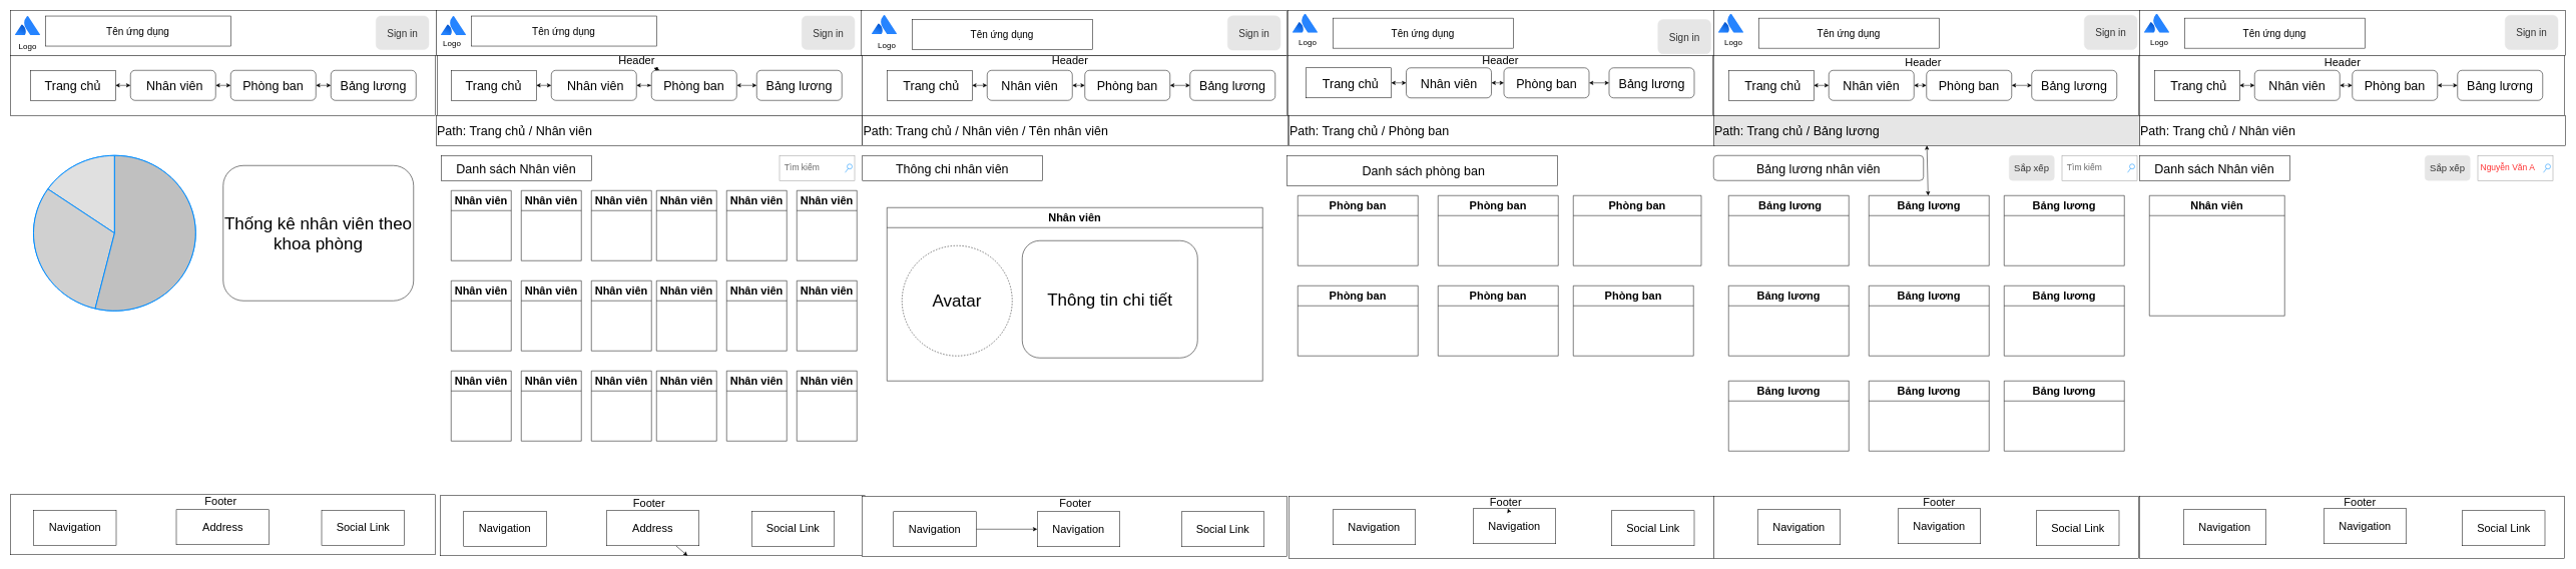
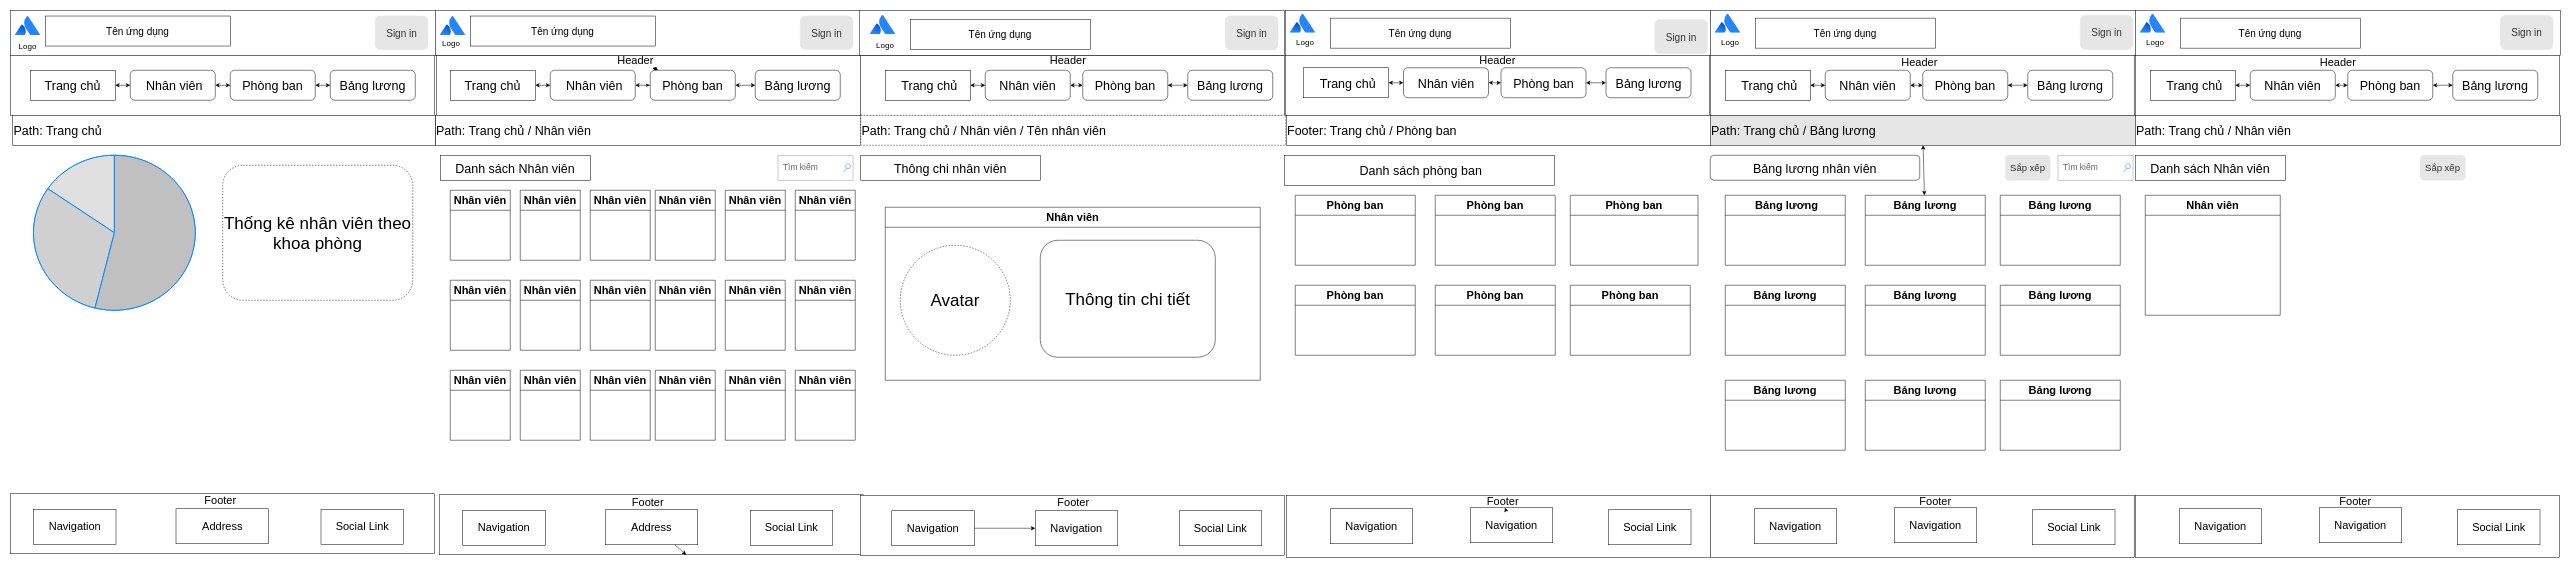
+ <mxCell id="105" value="Path: Trang chủ" style="rounded=0;whiteSpace=wrap;html=1;fontSize=25;align=left;" vertex="1" parent="1"><mxGeometry x="25" y="230" width="845" height="60" as="geometry" /></mxCell>
- <mxCell id="56" value="Path: Trang chủ / Nhân viên / Tên nhân viên" style="rounded=0;whiteSpace=wrap;html=1;fontSize=25;align=left;" parent="1" vertex="1"><mxGeometry x="1721" y="230" width="850" height="60" as="geometry" /></mxCell>
+ <mxCell id="56" value="Path: Trang chủ / Nhân viên / Tên nhân viên" style="rounded=0;whiteSpace=wrap;html=1;fontSize=25;align=left;dashed=1;" parent="1" vertex="1"><mxGeometry x="1721" y="230" width="850" height="60" as="geometry" /></mxCell>
- <mxCell id="67" value="Path: Trang chủ / Phòng ban" style="rounded=0;whiteSpace=wrap;html=1;fontSize=25;align=left;" parent="1" vertex="1"><mxGeometry x="2572" y="230" width="850" height="60" as="geometry" /></mxCell>
+ <mxCell id="67" value="Footer: Trang chủ / Phòng ban" style="rounded=0;whiteSpace=wrap;html=1;fontSize=25;align=left;" parent="1" vertex="1"><mxGeometry x="2572" y="230" width="850" height="60" as="geometry" /></mxCell>
- <mxCell id="168" value="Nguyễn Văn A" style="strokeWidth=1;shadow=0;dashed=0;align=center;html=1;shape=mxgraph.mockup.forms.searchBox;strokeColor=#999999;mainText=;strokeColor2=#008cff;fontColor=#FF3333;fontSize=17;align=left;spacingLeft=3;fillColor=#FFFFFF;" vertex="1" parent="1"><mxGeometry x="4945.5" y="310" width="150" height="50" as="geometry" /></mxCell>
- <mxCell id="112" value="Thống kê nhân viên theo khoa phòng" style="rounded=1;whiteSpace=wrap;html=1;fontSize=34;" vertex="1" parent="1"><mxGeometry x="445" y="330" width="380" height="270" as="geometry" /></mxCell>
+ <mxCell id="112" value="Thống kê nhân viên theo khoa phòng" style="rounded=1;whiteSpace=wrap;html=1;fontSize=34;dashed=1;" vertex="1" parent="1"><mxGeometry x="445" y="330" width="380" height="270" as="geometry" /></mxCell>
- <mxCell id="55" value="Thông tin chi tiết" style="rounded=1;whiteSpace=wrap;html=1;fontSize=34;" vertex="1" parent="53"><mxGeometry x="270" y="66" width="350" height="234" as="geometry" /></mxCell>
+ <mxCell id="55" value="Thông tin chi tiết" style="rounded=1;whiteSpace=wrap;html=1;fontSize=34;" vertex="1" parent="53"><mxGeometry x="310" y="66" width="350" height="234" as="geometry" /></mxCell>
